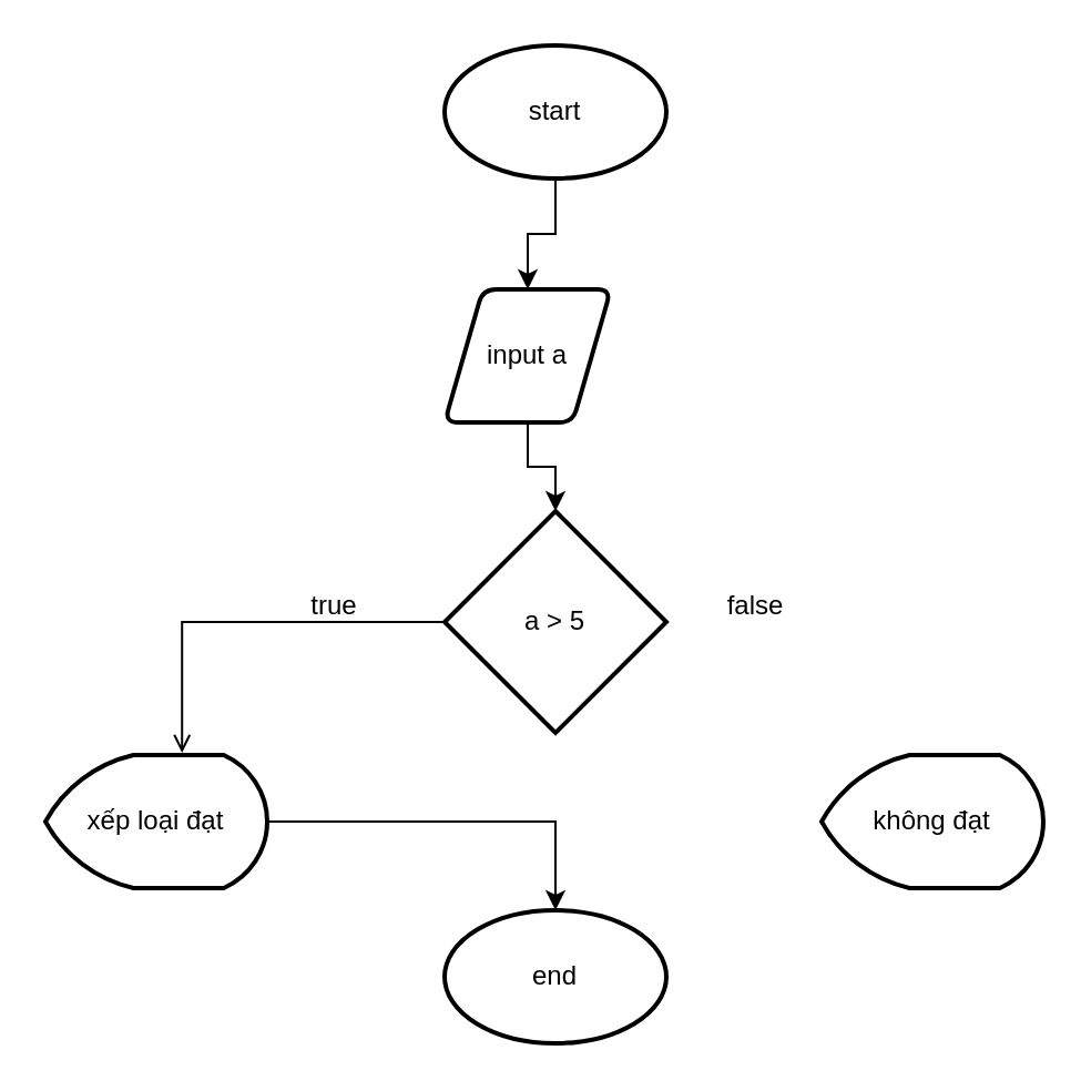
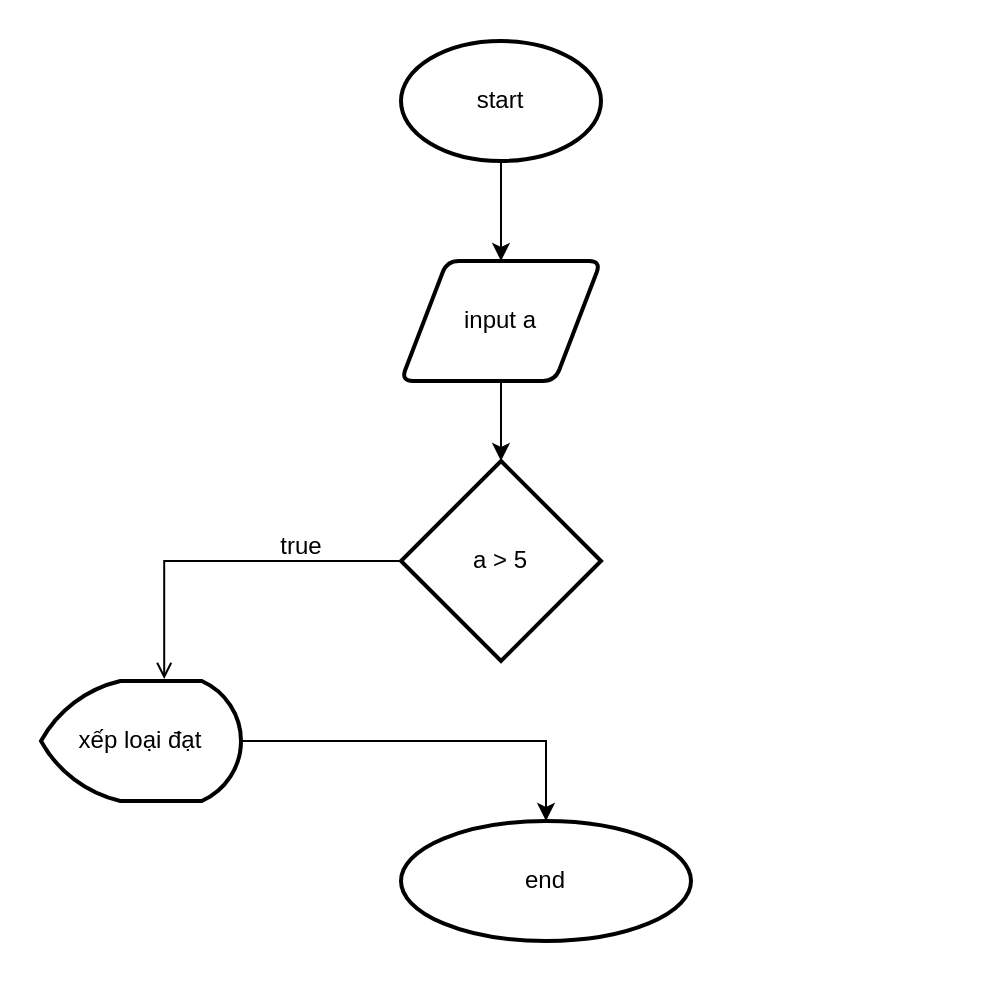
- <mxCell id="4" value="input a" style="shape=parallelogram;html=1;strokeWidth=2;perimeter=parallelogramPerimeter;whiteSpace=wrap;rounded=1;arcSize=12;size=0.23;" vertex="1" parent="1"><mxGeometry x="200" y="130" width="75" height="60" as="geometry" /></mxCell>
+ <mxCell id="4" value="input a" style="shape=parallelogram;html=1;strokeWidth=2;perimeter=parallelogramPerimeter;whiteSpace=wrap;rounded=1;arcSize=12;size=0.23;" vertex="1" parent="1"><mxGeometry x="200" y="130" width="100" height="60" as="geometry" /></mxCell>
- <mxCell id="12" value="false" style="text;html=1;align=center;verticalAlign=middle;resizable=0;points=[];autosize=1;strokeColor=none;fillColor=none;" vertex="1" parent="1"><mxGeometry x="315" y="258" width="50" height="30" as="geometry" /></mxCell>
- <mxCell id="10" value="không đạt" style="strokeWidth=2;html=1;shape=mxgraph.flowchart.display;whiteSpace=wrap;" vertex="1" parent="1"><mxGeometry x="370" y="340" width="100" height="60" as="geometry" /></mxCell>
- <mxCell id="5" value="end" style="strokeWidth=2;html=1;shape=mxgraph.flowchart.start_1;whiteSpace=wrap;" vertex="1" parent="1"><mxGeometry x="200" y="410" width="100" height="60" as="geometry" /></mxCell>
+ <mxCell id="5" value="end" style="strokeWidth=2;html=1;shape=mxgraph.flowchart.start_1;whiteSpace=wrap;" vertex="1" parent="1"><mxGeometry x="200" y="410" width="145" height="60" as="geometry" /></mxCell>
